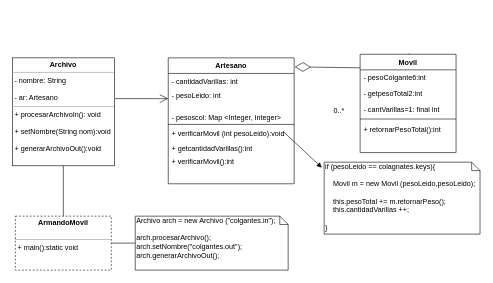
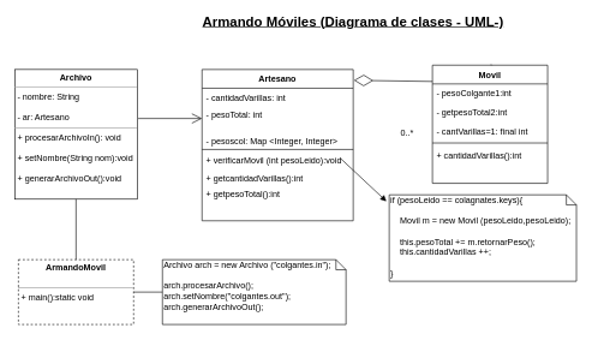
+ <mxCell id="10" value="&lt;b&gt;&lt;u&gt;&lt;font style=&quot;font-size: 19px&quot;&gt;Armando Móviles (Diagrama de clases - UML-)&lt;/font&gt;&lt;/u&gt;&lt;/b&gt;" style="text;html=1;strokeColor=none;fillColor=none;align=center;verticalAlign=middle;whiteSpace=wrap;rounded=0;" parent="1" vertex="1"><mxGeometry x="270" y="20" width="440" height="20" as="geometry" /></mxCell>
- <mxCell id="24" value="- pesoColgante6:int" style="text;align=left;verticalAlign=top;spacingLeft=4;spacingRight=4;overflow=hidden;rotatable=0;points=[[0,0.5],[1,0.5]];portConstraint=eastwest;" parent="23" vertex="1"><mxGeometry y="26" width="160" height="26" as="geometry" /></mxCell>
+ <mxCell id="24" value="- pesoColgante1:int" style="text;align=left;verticalAlign=top;spacingLeft=4;spacingRight=4;overflow=hidden;rotatable=0;points=[[0,0.5],[1,0.5]];portConstraint=eastwest;" parent="23" vertex="1"><mxGeometry y="26" width="160" height="26" as="geometry" /></mxCell>
- <mxCell id="16" value="- pesoLeido: int" style="text;align=left;verticalAlign=top;spacingLeft=4;spacingRight=4;overflow=hidden;rotatable=0;points=[[0,0.5],[1,0.5]];portConstraint=eastwest;rounded=0;shadow=0;html=0;" parent="14" vertex="1"><mxGeometry y="50" width="210" height="36" as="geometry" /></mxCell>
+ <mxCell id="16" value="- pesoTotal: int" style="text;align=left;verticalAlign=top;spacingLeft=4;spacingRight=4;overflow=hidden;rotatable=0;points=[[0,0.5],[1,0.5]];portConstraint=eastwest;rounded=0;shadow=0;html=0;" parent="14" vertex="1"><mxGeometry y="50" width="210" height="36" as="geometry" /></mxCell>
- <mxCell id="28" value="+ retornarPesoTotal():int" style="text;align=left;verticalAlign=top;spacingLeft=4;spacingRight=4;overflow=hidden;rotatable=0;points=[[0,0.5],[1,0.5]];portConstraint=eastwest;" parent="23" vertex="1"><mxGeometry y="112" width="160" height="26" as="geometry" /></mxCell>
+ <mxCell id="28" value="+ cantidadVarillas():int" style="text;align=left;verticalAlign=top;spacingLeft=4;spacingRight=4;overflow=hidden;rotatable=0;points=[[0,0.5],[1,0.5]];portConstraint=eastwest;" parent="23" vertex="1"><mxGeometry y="112" width="160" height="26" as="geometry" /></mxCell>
- <mxCell id="21" value="+ verificarMovil():int" style="text;align=left;verticalAlign=top;spacingLeft=4;spacingRight=4;overflow=hidden;rotatable=0;points=[[0,0.5],[1,0.5]];portConstraint=eastwest;" parent="14" vertex="1"><mxGeometry y="160" width="210" height="22" as="geometry" /></mxCell>
+ <mxCell id="21" value="+ getpesoTotal():int" style="text;align=left;verticalAlign=top;spacingLeft=4;spacingRight=4;overflow=hidden;rotatable=0;points=[[0,0.5],[1,0.5]];portConstraint=eastwest;" parent="14" vertex="1"><mxGeometry y="160" width="210" height="22" as="geometry" /></mxCell>
